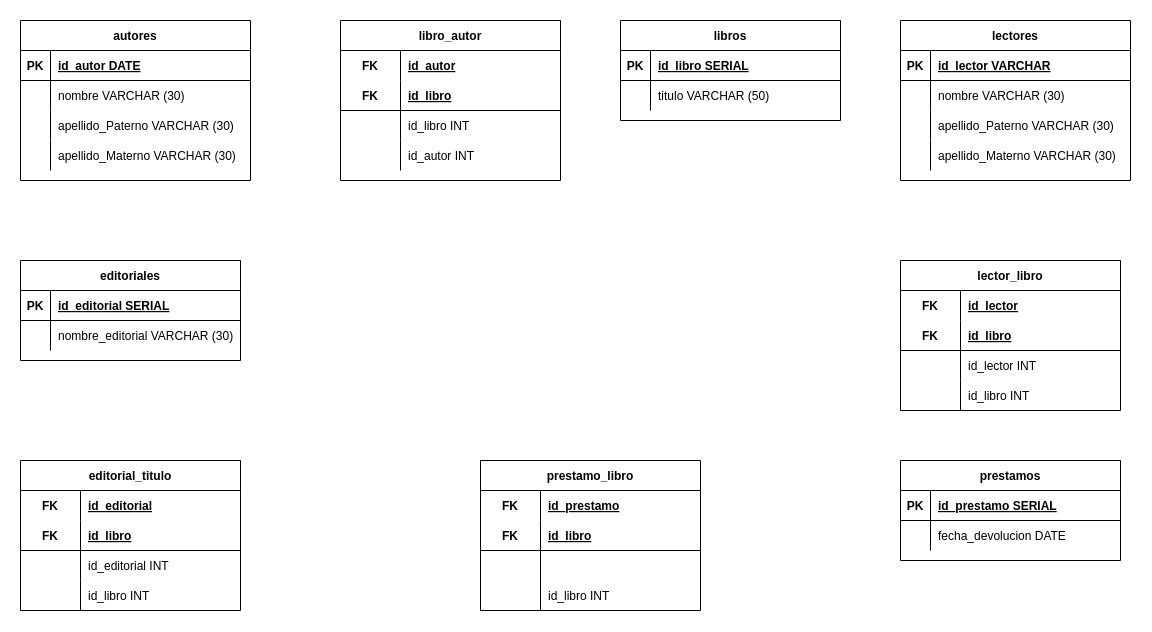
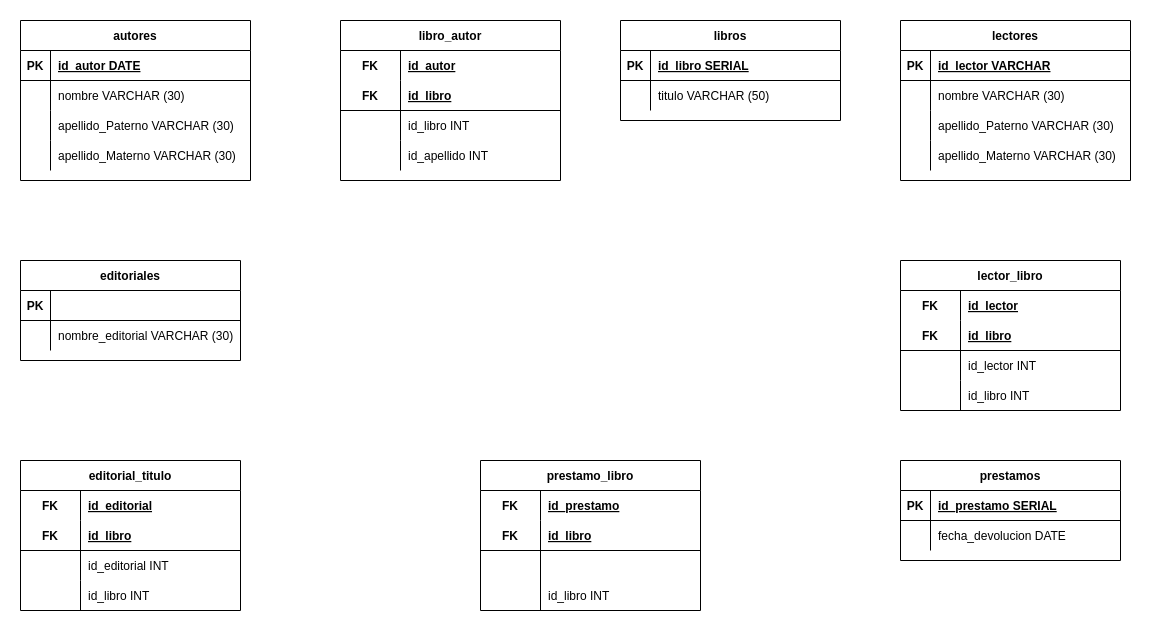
- <mxCell id="34" value="id_autor INT" style="shape=partialRectangle;connectable=0;fillColor=none;top=0;left=0;bottom=0;right=0;align=left;spacingLeft=6;overflow=hidden;" vertex="1" parent="32"><mxGeometry x="60" width="160" height="30" as="geometry" /></mxCell>
+ <mxCell id="34" value="id_apellido INT" style="shape=partialRectangle;connectable=0;fillColor=none;top=0;left=0;bottom=0;right=0;align=left;spacingLeft=6;overflow=hidden;" vertex="1" parent="32"><mxGeometry x="60" width="160" height="30" as="geometry" /></mxCell>
- <mxCell id="18" value="id_editorial SERIAL" style="shape=partialRectangle;connectable=0;fillColor=none;top=0;left=0;bottom=0;right=0;align=left;spacingLeft=6;fontStyle=5;overflow=hidden;" vertex="1" parent="16"><mxGeometry x="30" width="190" height="30" as="geometry" /></mxCell>
